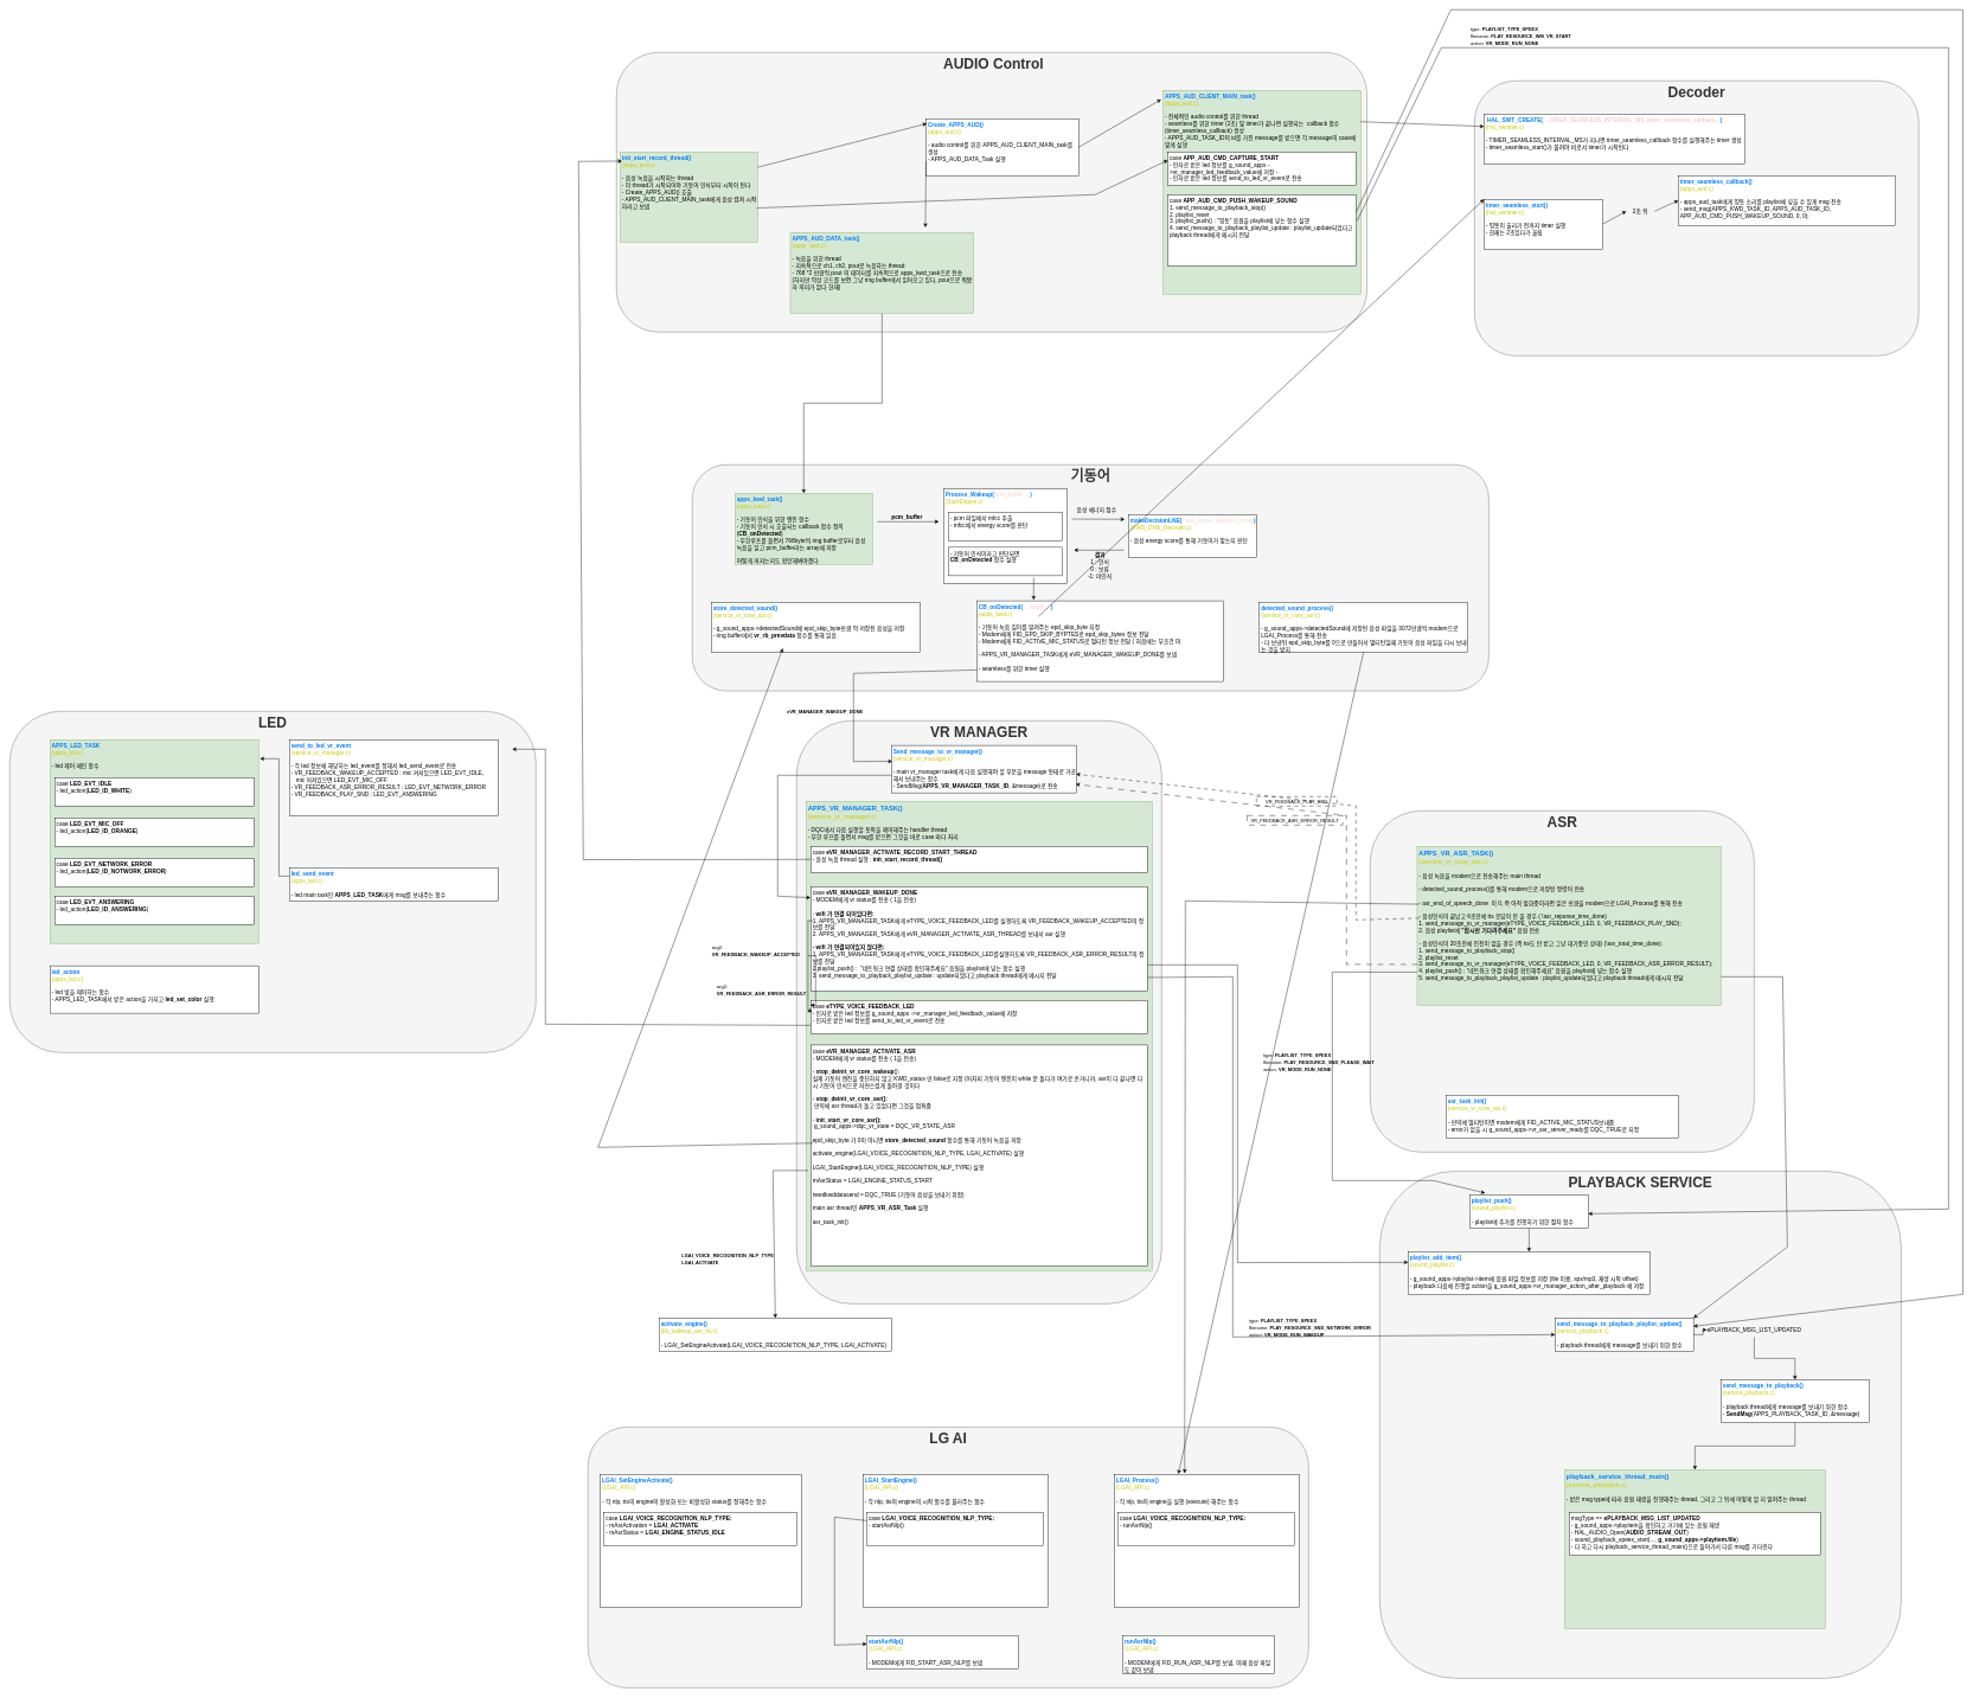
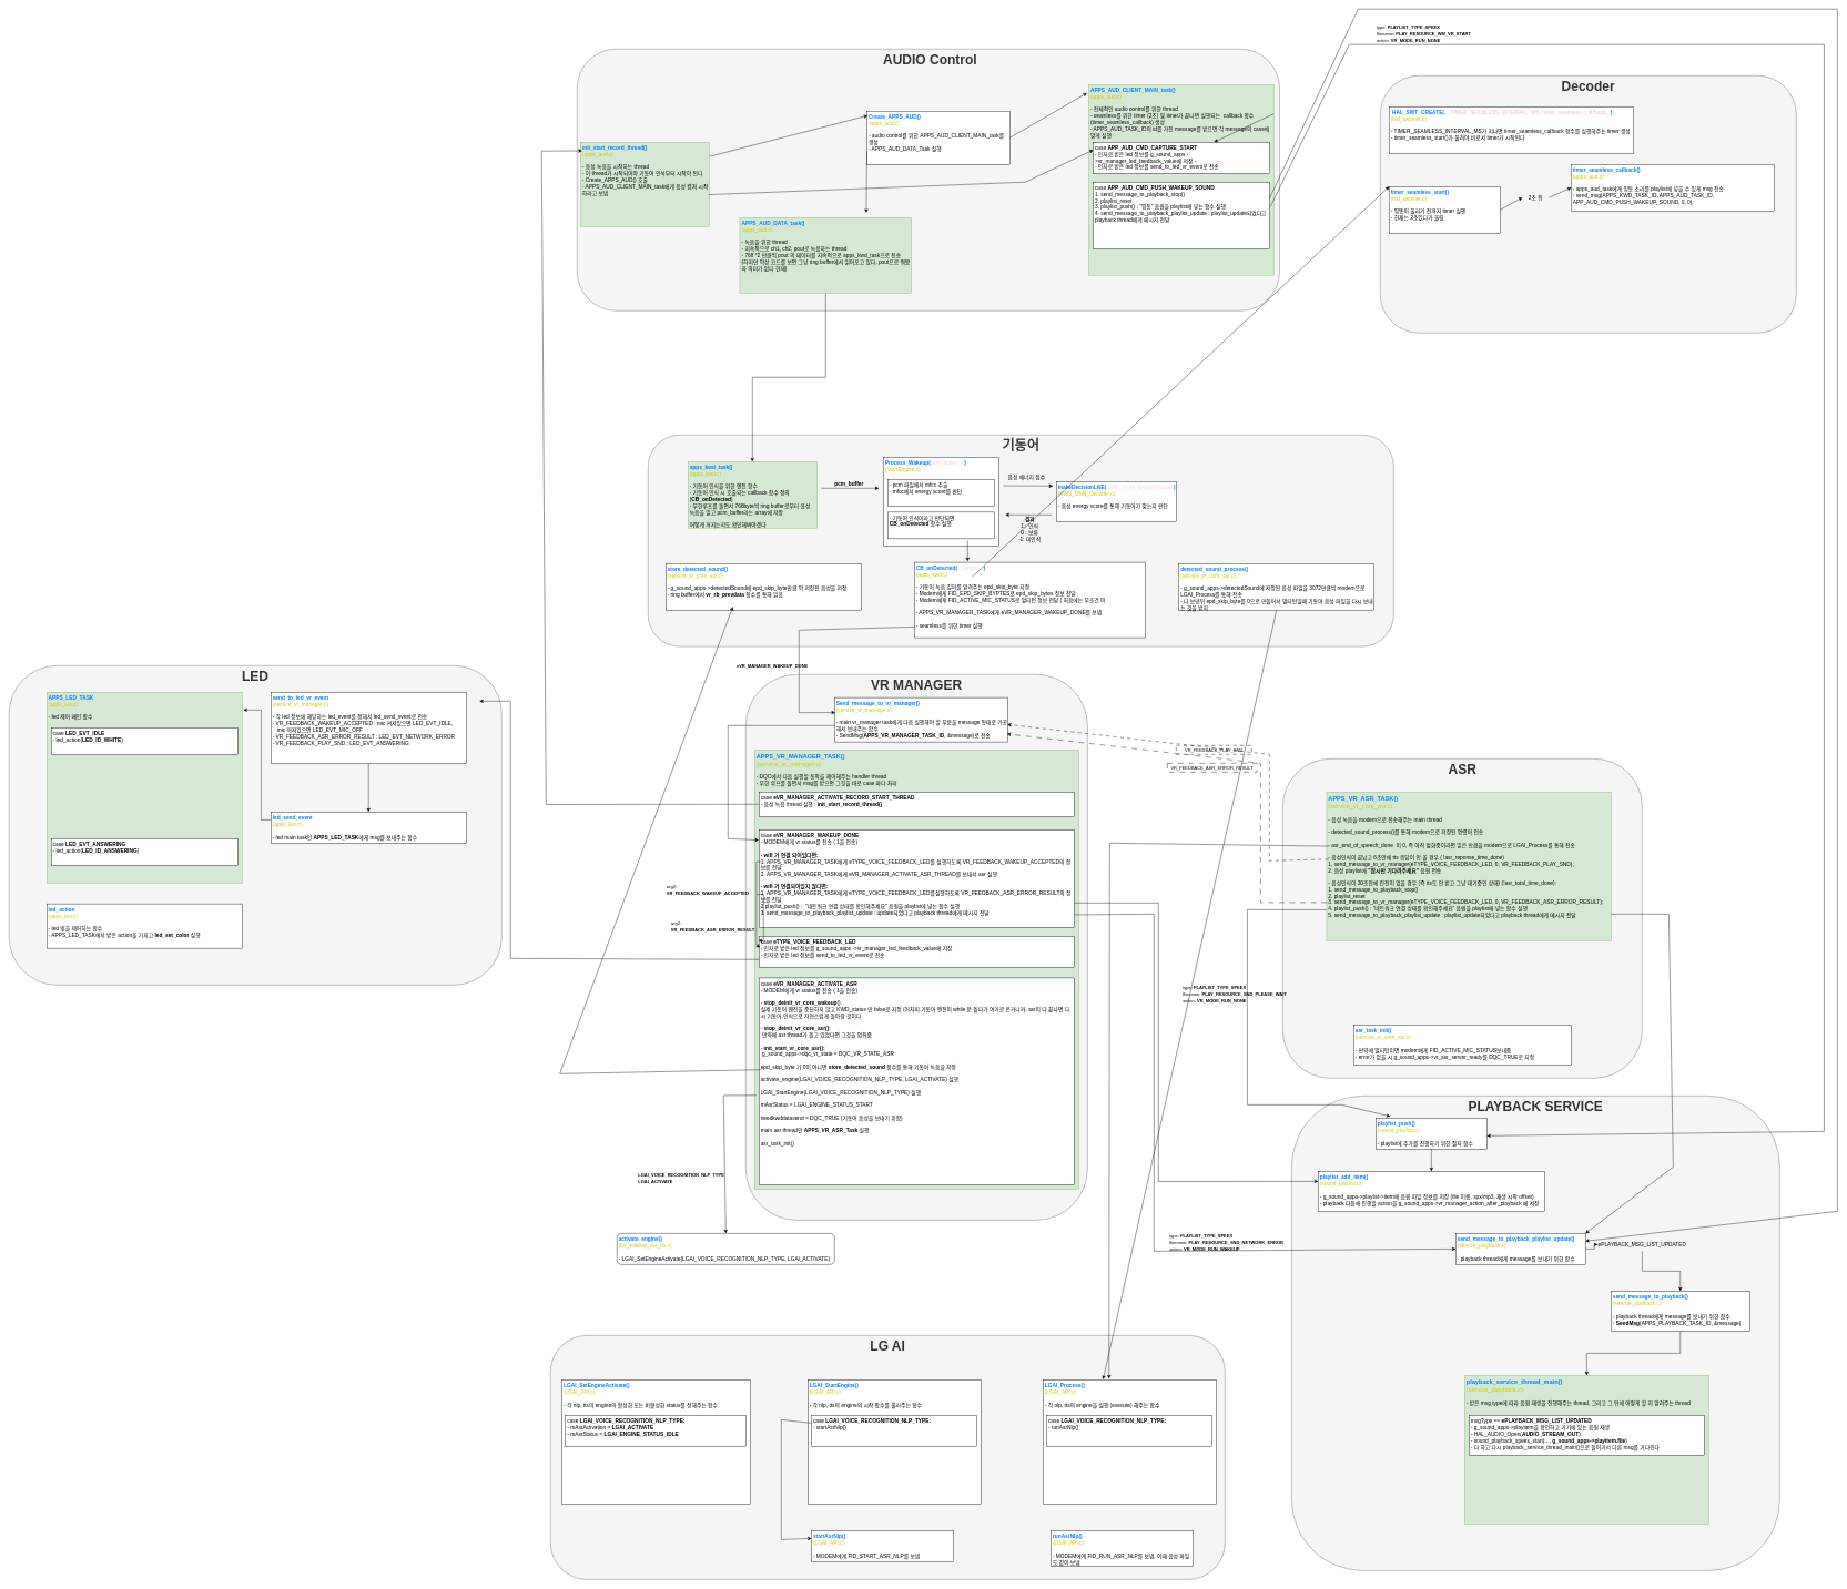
- <mxCell id="96" value="" style="endArrow=classic;html=1;rounded=0;entryX=0;entryY=0.25;entryDx=0;entryDy=0;exitX=0.999;exitY=0.154;exitDx=0;exitDy=0;exitPerimeter=0;" edge="1" parent="1" source="90" target="97"><mxGeometry width="50" height="50" relative="1" as="geometry"><mxPoint x="2447" y="310" as="sourcePoint" /><mxPoint x="2880" y="340" as="targetPoint" /></mxGeometry></mxCell>
+ <mxCell id="96" value="" style="endArrow=classic;html=1;rounded=0;exitX=0.999;exitY=0.154;exitDx=0;exitDy=0;exitPerimeter=0;" edge="1" parent="1" source="90" target="91"><mxGeometry width="50" height="50" relative="1" as="geometry"><mxPoint x="2447" y="310" as="sourcePoint" /><mxPoint x="2880" y="340" as="targetPoint" /></mxGeometry></mxCell>
- <mxCell id="35" value="&lt;div style=&quot;&quot;&gt;case &lt;b&gt;LED_EVT_MIC_OFF&lt;/b&gt;&lt;/div&gt;&lt;div style=&quot;&quot;&gt;&lt;span style=&quot;background-color: initial;&quot;&gt;- led_action(&lt;b&gt;LED_ID_ORANGE&lt;/b&gt;)&lt;/span&gt;&lt;/div&gt;&lt;div style=&quot;&quot;&gt;&lt;div&gt;&lt;br&gt;&lt;/div&gt;&lt;/div&gt;" style="rounded=0;whiteSpace=wrap;html=1;align=left;labelPosition=center;verticalLabelPosition=middle;verticalAlign=top;spacingRight=0;spacingLeft=2;" vertex="1" parent="1"><mxGeometry x="115" y="1725" width="420" height="60" as="geometry" /></mxCell>
+ <mxCell id="30" value="" style="edgeStyle=orthogonalEdgeStyle;rounded=0;orthogonalLoop=1;jettySize=auto;html=1;" edge="1" parent="1" source="31" target="32"><mxGeometry relative="1" as="geometry" /></mxCell>
- <mxCell id="36" value="&lt;div style=&quot;&quot;&gt;case &lt;b&gt;LED_EVT_NETWORK_ERROR&lt;/b&gt;&lt;/div&gt;&lt;div style=&quot;&quot;&gt;&lt;span style=&quot;background-color: initial;&quot;&gt;- led_action(&lt;b&gt;LED_ID_NOTWORK_ERROR&lt;/b&gt;)&lt;/span&gt;&lt;/div&gt;&lt;div style=&quot;&quot;&gt;&lt;div&gt;&lt;br&gt;&lt;/div&gt;&lt;/div&gt;" style="rounded=0;whiteSpace=wrap;html=1;align=left;labelPosition=center;verticalLabelPosition=middle;verticalAlign=top;spacingRight=0;spacingLeft=2;" vertex="1" parent="1"><mxGeometry x="115" y="1810" width="420" height="60" as="geometry" /></mxCell>
- <mxCell id="44" value="&lt;div style=&quot;&quot;&gt;&lt;/div&gt;&lt;b style=&quot;&quot;&gt;&lt;font color=&quot;#007fff&quot;&gt;activate_engine(&lt;/font&gt;&lt;/b&gt;&lt;b style=&quot;color: rgb(0, 127, 255); background-color: initial;&quot;&gt;)&lt;/b&gt;&lt;font color=&quot;#007fff&quot;&gt;&lt;b&gt;&lt;br&gt;&lt;/b&gt;&lt;/font&gt;&lt;div style=&quot;&quot;&gt;&lt;span style=&quot;background-color: initial;&quot;&gt;&lt;font color=&quot;#cccc00&quot;&gt;(lib_wakeup_asr_tts.c)&lt;/font&gt;&lt;/span&gt;&lt;/div&gt;&lt;div style=&quot;&quot;&gt;&lt;br&gt;&lt;/div&gt;&lt;div style=&quot;&quot;&gt;&lt;/div&gt;- LGAI_SetEngineActivate(LGAI_VOICE_RECOGNITION_NLP_TYPE, LGAI_ACTIVATE)&lt;br&gt;&lt;div style=&quot;&quot;&gt;&lt;span style=&quot;background-color: initial;&quot;&gt;&lt;br&gt;&lt;/span&gt;&lt;/div&gt;" style="rounded=0;whiteSpace=wrap;html=1;align=left;labelPosition=center;verticalLabelPosition=middle;verticalAlign=top;spacingRight=0;spacingLeft=2;" vertex="1" parent="1"><mxGeometry x="1390" y="2780" width="490" height="70" as="geometry" /></mxCell>
+ <mxCell id="44" value="&lt;div style=&quot;&quot;&gt;&lt;/div&gt;&lt;b style=&quot;&quot;&gt;&lt;font color=&quot;#007fff&quot;&gt;activate_engine(&lt;/font&gt;&lt;/b&gt;&lt;b style=&quot;color: rgb(0, 127, 255); background-color: initial;&quot;&gt;)&lt;/b&gt;&lt;font color=&quot;#007fff&quot;&gt;&lt;b&gt;&lt;br&gt;&lt;/b&gt;&lt;/font&gt;&lt;div style=&quot;&quot;&gt;&lt;span style=&quot;background-color: initial;&quot;&gt;&lt;font color=&quot;#cccc00&quot;&gt;(lib_wakeup_asr_tts.c)&lt;/font&gt;&lt;/span&gt;&lt;/div&gt;&lt;div style=&quot;&quot;&gt;&lt;br&gt;&lt;/div&gt;&lt;div style=&quot;&quot;&gt;&lt;/div&gt;- LGAI_SetEngineActivate(LGAI_VOICE_RECOGNITION_NLP_TYPE, LGAI_ACTIVATE)&lt;br&gt;&lt;div style=&quot;&quot;&gt;&lt;span style=&quot;background-color: initial;&quot;&gt;&lt;br&gt;&lt;/span&gt;&lt;/div&gt;" style="whiteSpace=wrap;html=1;align=left;labelPosition=center;verticalLabelPosition=middle;verticalAlign=top;spacingRight=0;spacingLeft=2;rounded=1;" vertex="1" parent="1"><mxGeometry x="1390" y="2780" width="490" height="70" as="geometry" /></mxCell>
